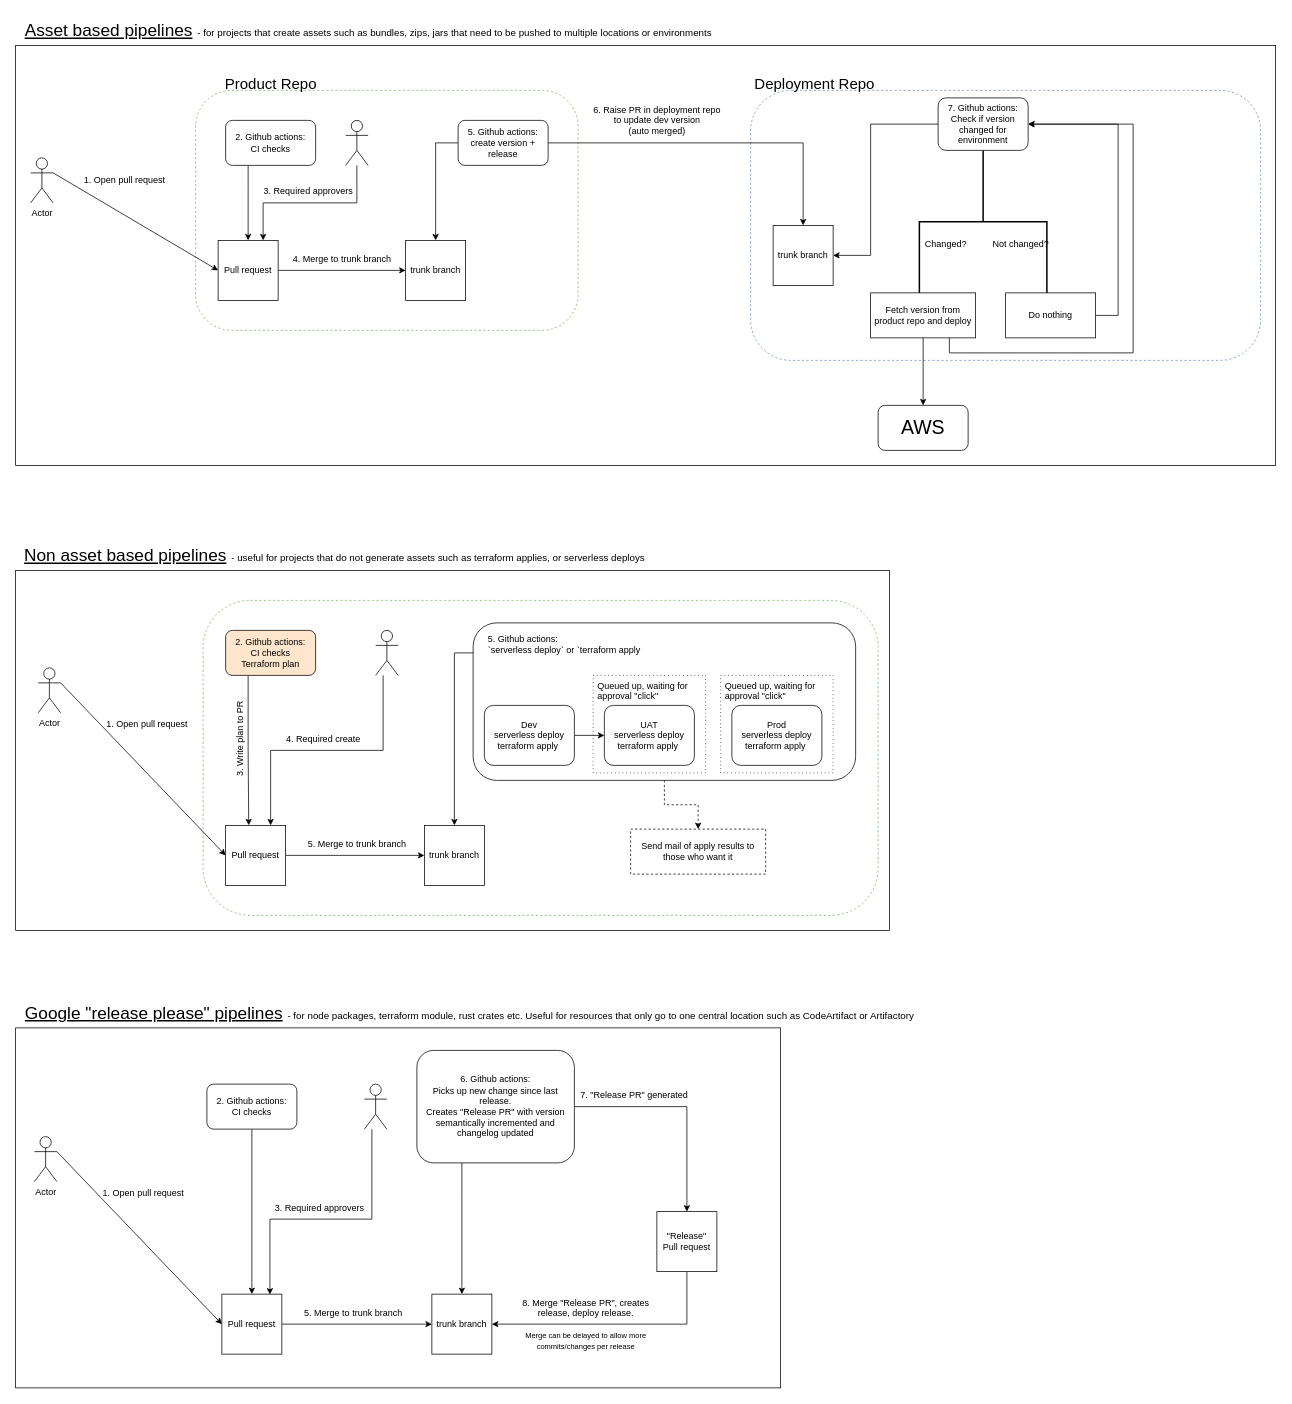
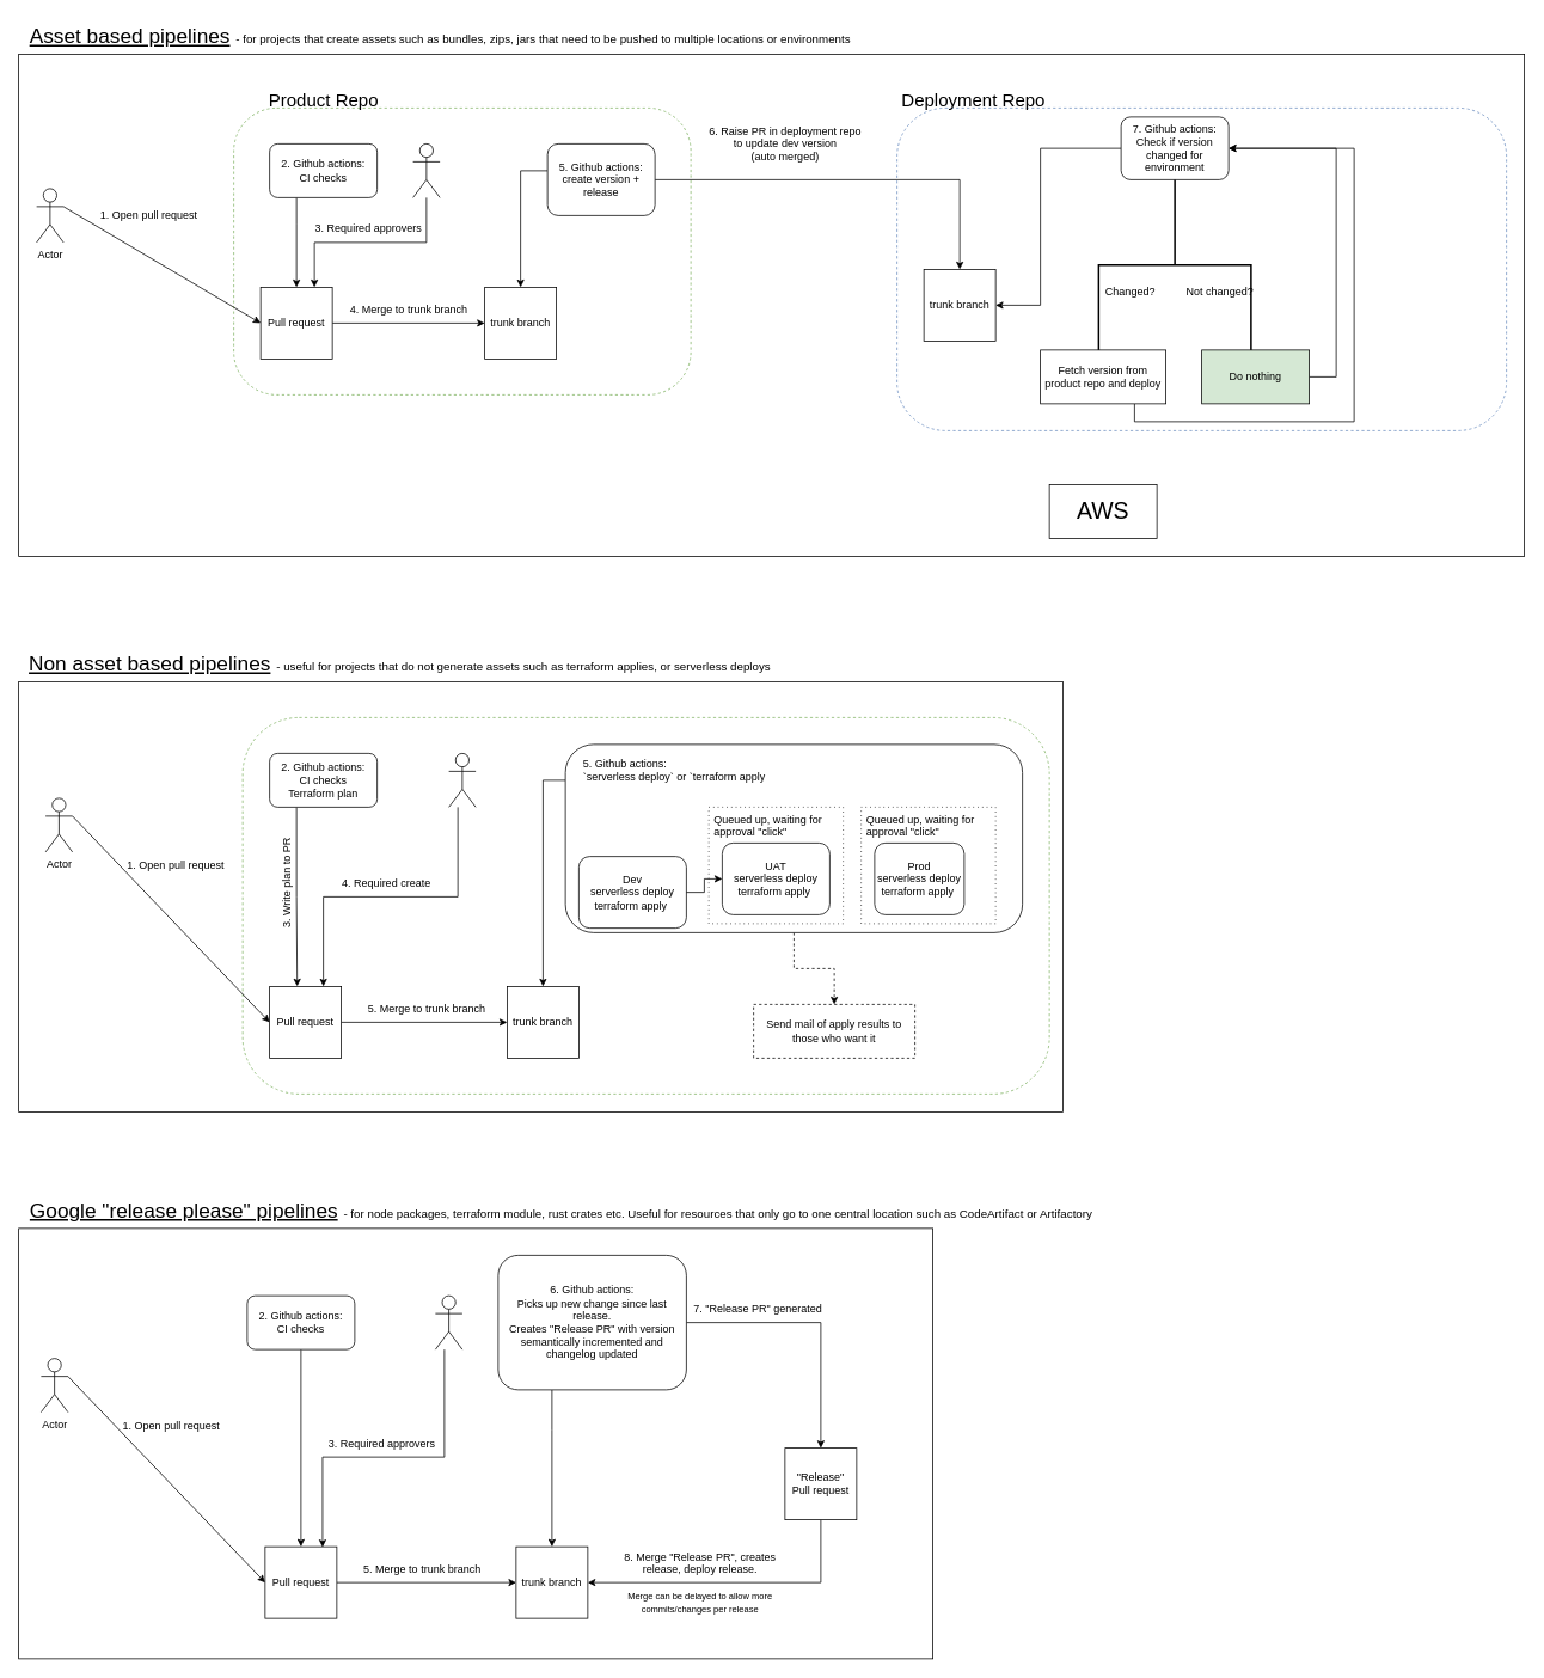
- <mxCell id="21" value="5. Github actions:&lt;br&gt;create version + release" style="rounded=1;whiteSpace=wrap;html=1;" vertex="1" parent="1"><mxGeometry x="610" y="160" width="120" height="60" as="geometry" /></mxCell>
+ <mxCell id="21" value="5. Github actions:&lt;br&gt;create version + release" style="rounded=1;whiteSpace=wrap;html=1;" vertex="1" parent="1"><mxGeometry x="610" y="160" width="120" height="80" as="geometry" /></mxCell>
- <mxCell id="30" value="Do nothing" style="rounded=0;whiteSpace=wrap;html=1;" vertex="1" parent="1"><mxGeometry x="1340" y="390" width="120" height="60" as="geometry" /></mxCell>
+ <mxCell id="30" value="Do nothing" style="rounded=0;whiteSpace=wrap;html=1;fillColor=#d5e8d4;" vertex="1" parent="1"><mxGeometry x="1340" y="390" width="120" height="60" as="geometry" /></mxCell>
- <mxCell id="31" style="edgeStyle=orthogonalEdgeStyle;rounded=0;orthogonalLoop=1;jettySize=auto;html=1;entryX=0.5;entryY=0;entryDx=0;entryDy=0;" edge="1" parent="1" source="33" target="34"><mxGeometry relative="1" as="geometry"><Array as="points"><mxPoint x="1230" y="500" /><mxPoint x="1230" y="500" /></Array></mxGeometry></mxCell>
- <mxCell id="34" value="&lt;font style=&quot;font-size: 26px;&quot;&gt;AWS&lt;/font&gt;" style="whiteSpace=wrap;html=1;rounded=1;" vertex="1" parent="1"><mxGeometry x="1170" y="540" width="120" height="60" as="geometry" /></mxCell>
+ <mxCell id="34" value="&lt;font style=&quot;font-size: 26px;&quot;&gt;AWS&lt;/font&gt;" style="rounded=0;whiteSpace=wrap;html=1;" vertex="1" parent="1"><mxGeometry x="1170" y="540" width="120" height="60" as="geometry" /></mxCell>
- <mxCell id="45" value="2. Github actions:&lt;br&gt;CI checks&lt;br&gt;Terraform plan" style="rounded=1;whiteSpace=wrap;html=1;fillColor=#ffe6cc;" vertex="1" parent="1"><mxGeometry x="300" y="840" width="120" height="60" as="geometry" /></mxCell>
+ <mxCell id="45" value="2. Github actions:&lt;br&gt;CI checks&lt;br&gt;Terraform plan" style="rounded=1;whiteSpace=wrap;html=1;" vertex="1" parent="1"><mxGeometry x="300" y="840" width="120" height="60" as="geometry" /></mxCell>
- <mxCell id="55" value="Dev&lt;br&gt;serverless deploy&lt;br&gt;terraform apply&amp;nbsp;" style="rounded=1;whiteSpace=wrap;html=1;" vertex="1" parent="1"><mxGeometry x="645" y="940" width="120" height="80" as="geometry" /></mxCell>
+ <mxCell id="55" value="Dev&lt;br&gt;serverless deploy&lt;br&gt;terraform apply&amp;nbsp;" style="rounded=1;whiteSpace=wrap;html=1;" vertex="1" parent="1"><mxGeometry x="645" y="955" width="120" height="80" as="geometry" /></mxCell>
- <mxCell id="60" value="Prod&lt;br&gt;serverless deploy&lt;br&gt;terraform apply&amp;nbsp;" style="rounded=1;whiteSpace=wrap;html=1;" vertex="1" parent="1"><mxGeometry x="975" y="940" width="120" height="80" as="geometry" /></mxCell>
+ <mxCell id="60" value="Prod&lt;br&gt;serverless deploy&lt;br&gt;terraform apply&amp;nbsp;" style="rounded=1;whiteSpace=wrap;html=1;" vertex="1" parent="1"><mxGeometry x="975" y="940" width="100" height="80" as="geometry" /></mxCell>
- <mxCell id="82" value="Send mail of apply results to those who want it" style="rounded=0;whiteSpace=wrap;html=1;dashed=1;" vertex="1" parent="1"><mxGeometry x="840" y="1105" width="180" height="60" as="geometry" /></mxCell>
+ <mxCell id="82" value="Send mail of apply results to those who want it" style="rounded=0;whiteSpace=wrap;html=1;dashed=1;" vertex="1" parent="1"><mxGeometry x="840" y="1120" width="180" height="60" as="geometry" /></mxCell>
